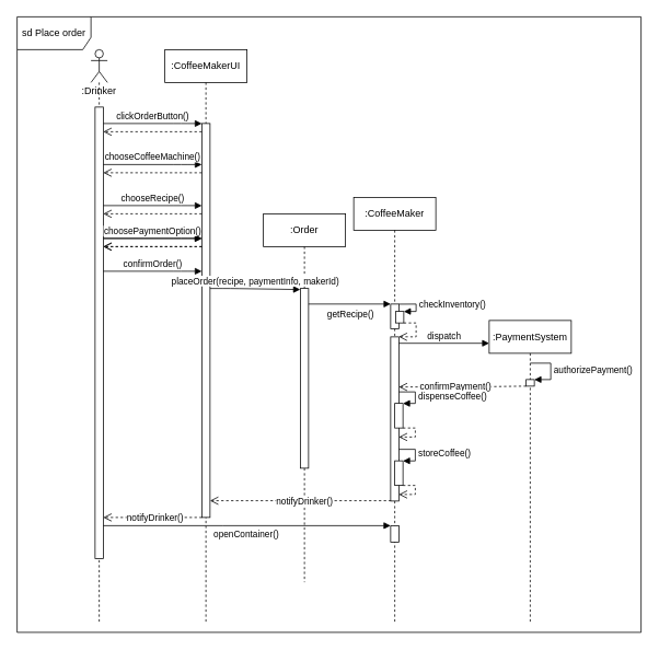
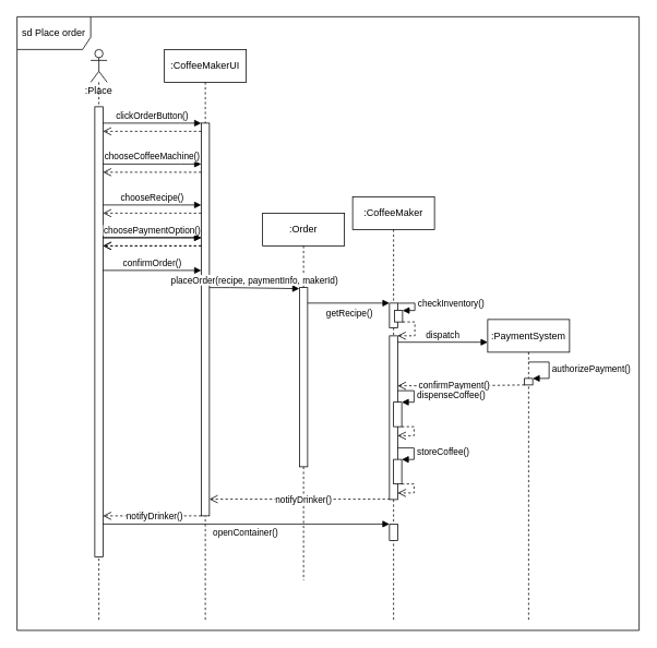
- <mxCell id="7" value="&lt;div&gt;:Drinker&lt;/div&gt;" style="shape=umlLifeline;participant=umlActor;perimeter=lifelinePerimeter;whiteSpace=wrap;html=1;container=1;collapsible=0;recursiveResize=0;verticalAlign=top;spacingTop=36;outlineConnect=0;" vertex="1" parent="1"><mxGeometry x="110" y="60" width="20" height="700" as="geometry" /></mxCell>
+ <mxCell id="7" value="&lt;div&gt;:Place&lt;/div&gt;" style="shape=umlLifeline;participant=umlActor;perimeter=lifelinePerimeter;whiteSpace=wrap;html=1;container=1;collapsible=0;recursiveResize=0;verticalAlign=top;spacingTop=36;outlineConnect=0;" vertex="1" parent="1"><mxGeometry x="110" y="60" width="20" height="700" as="geometry" /></mxCell>
